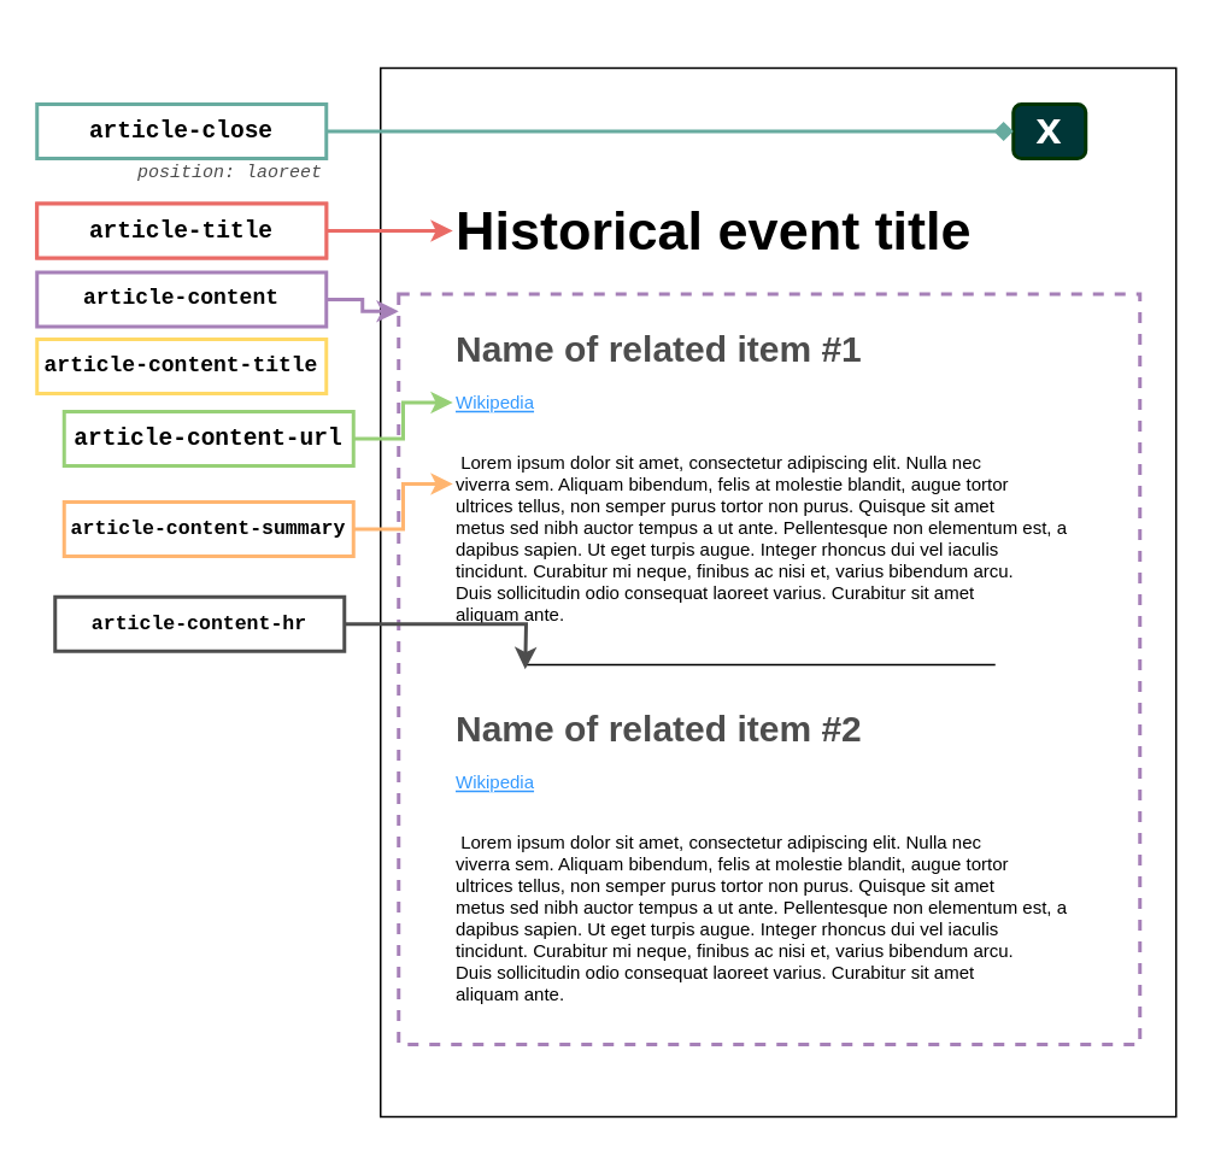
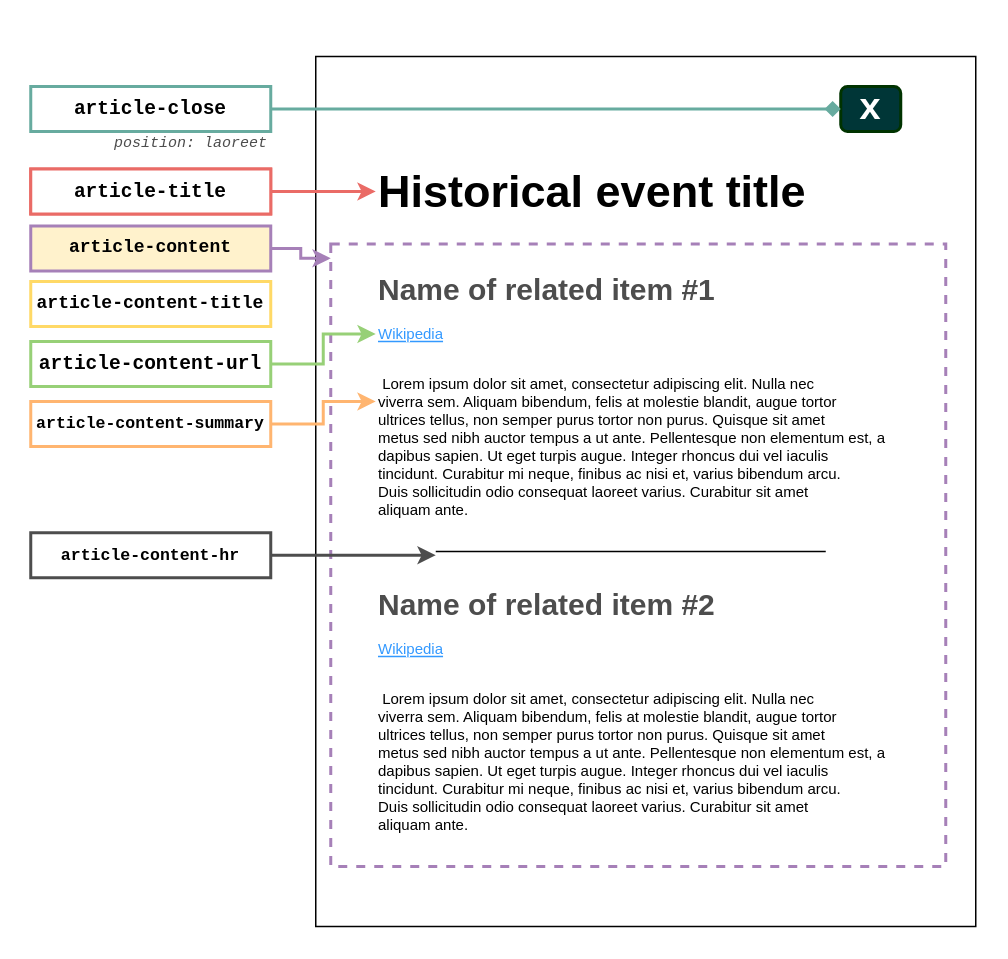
- <mxCell id="25" value="&lt;b&gt;&lt;font style=&quot;font-size: 12px;&quot; face=&quot;Courier New&quot;&gt;article-content&lt;/font&gt;&lt;/b&gt;" style="rounded=0;whiteSpace=wrap;html=1;strokeColor=#A680B8;fontSize=10;fontColor=#000000;fillColor=#FFFFFF;strokeWidth=2;align=center;" vertex="1" parent="1"><mxGeometry x="20" y="133" width="160" height="30" as="geometry" /></mxCell>
+ <mxCell id="25" value="&lt;b&gt;&lt;font style=&quot;font-size: 12px;&quot; face=&quot;Courier New&quot;&gt;article-content&lt;/font&gt;&lt;/b&gt;" style="rounded=0;whiteSpace=wrap;html=1;strokeColor=#A680B8;fontSize=10;fontColor=#000000;fillColor=#fff2cc;strokeWidth=2;align=center;" vertex="1" parent="1"><mxGeometry x="20" y="133" width="160" height="30" as="geometry" /></mxCell>
- <mxCell id="10" value="&lt;b&gt;&lt;font style=&quot;font-size: 13px;&quot; face=&quot;Courier New&quot;&gt;article-content-url&lt;/font&gt;&lt;/b&gt;" style="rounded=0;whiteSpace=wrap;html=1;strokeColor=#97D077;fontSize=10;fontColor=#000000;fillColor=#FFFFFF;strokeWidth=2;align=center;" parent="1" vertex="1"><mxGeometry x="35" y="210" width="160" height="30" as="geometry" /></mxCell>
+ <mxCell id="10" value="&lt;b&gt;&lt;font style=&quot;font-size: 13px;&quot; face=&quot;Courier New&quot;&gt;article-content-url&lt;/font&gt;&lt;/b&gt;" style="rounded=0;whiteSpace=wrap;html=1;strokeColor=#97D077;fontSize=10;fontColor=#000000;fillColor=#FFFFFF;strokeWidth=2;align=center;" parent="1" vertex="1"><mxGeometry x="20" y="210" width="160" height="30" as="geometry" /></mxCell>
- <mxCell id="12" value="&lt;b&gt;&lt;font style=&quot;font-size: 11px;&quot; face=&quot;Courier New&quot;&gt;article-content-summary&lt;/font&gt;&lt;/b&gt;" style="rounded=0;whiteSpace=wrap;html=1;strokeColor=#FFB570;fontSize=10;fontColor=#000000;fillColor=#FFFFFF;strokeWidth=2;align=center;" parent="1" vertex="1"><mxGeometry x="35" y="260" width="160" height="30" as="geometry" /></mxCell>
+ <mxCell id="12" value="&lt;b&gt;&lt;font style=&quot;font-size: 11px;&quot; face=&quot;Courier New&quot;&gt;article-content-summary&lt;/font&gt;&lt;/b&gt;" style="rounded=0;whiteSpace=wrap;html=1;strokeColor=#FFB570;fontSize=10;fontColor=#000000;fillColor=#FFFFFF;strokeWidth=2;align=center;" parent="1" vertex="1"><mxGeometry x="20" y="250" width="160" height="30" as="geometry" /></mxCell>
- <mxCell id="27" value="&lt;b&gt;&lt;font style=&quot;font-size: 11px;&quot; face=&quot;Courier New&quot;&gt;article-content-hr&lt;/font&gt;&lt;/b&gt;" style="rounded=0;whiteSpace=wrap;html=1;strokeColor=#4D4D4D;fontSize=10;fontColor=#000000;fillColor=#FFFFFF;strokeWidth=2;align=center;" vertex="1" parent="1"><mxGeometry x="30" y="312.5" width="160" height="30" as="geometry" /></mxCell>
+ <mxCell id="27" value="&lt;b&gt;&lt;font style=&quot;font-size: 11px;&quot; face=&quot;Courier New&quot;&gt;article-content-hr&lt;/font&gt;&lt;/b&gt;" style="rounded=0;whiteSpace=wrap;html=1;strokeColor=#4D4D4D;fontSize=10;fontColor=#000000;fillColor=#FFFFFF;strokeWidth=2;align=center;" vertex="1" parent="1"><mxGeometry x="20" y="337.5" width="160" height="30" as="geometry" /></mxCell>
